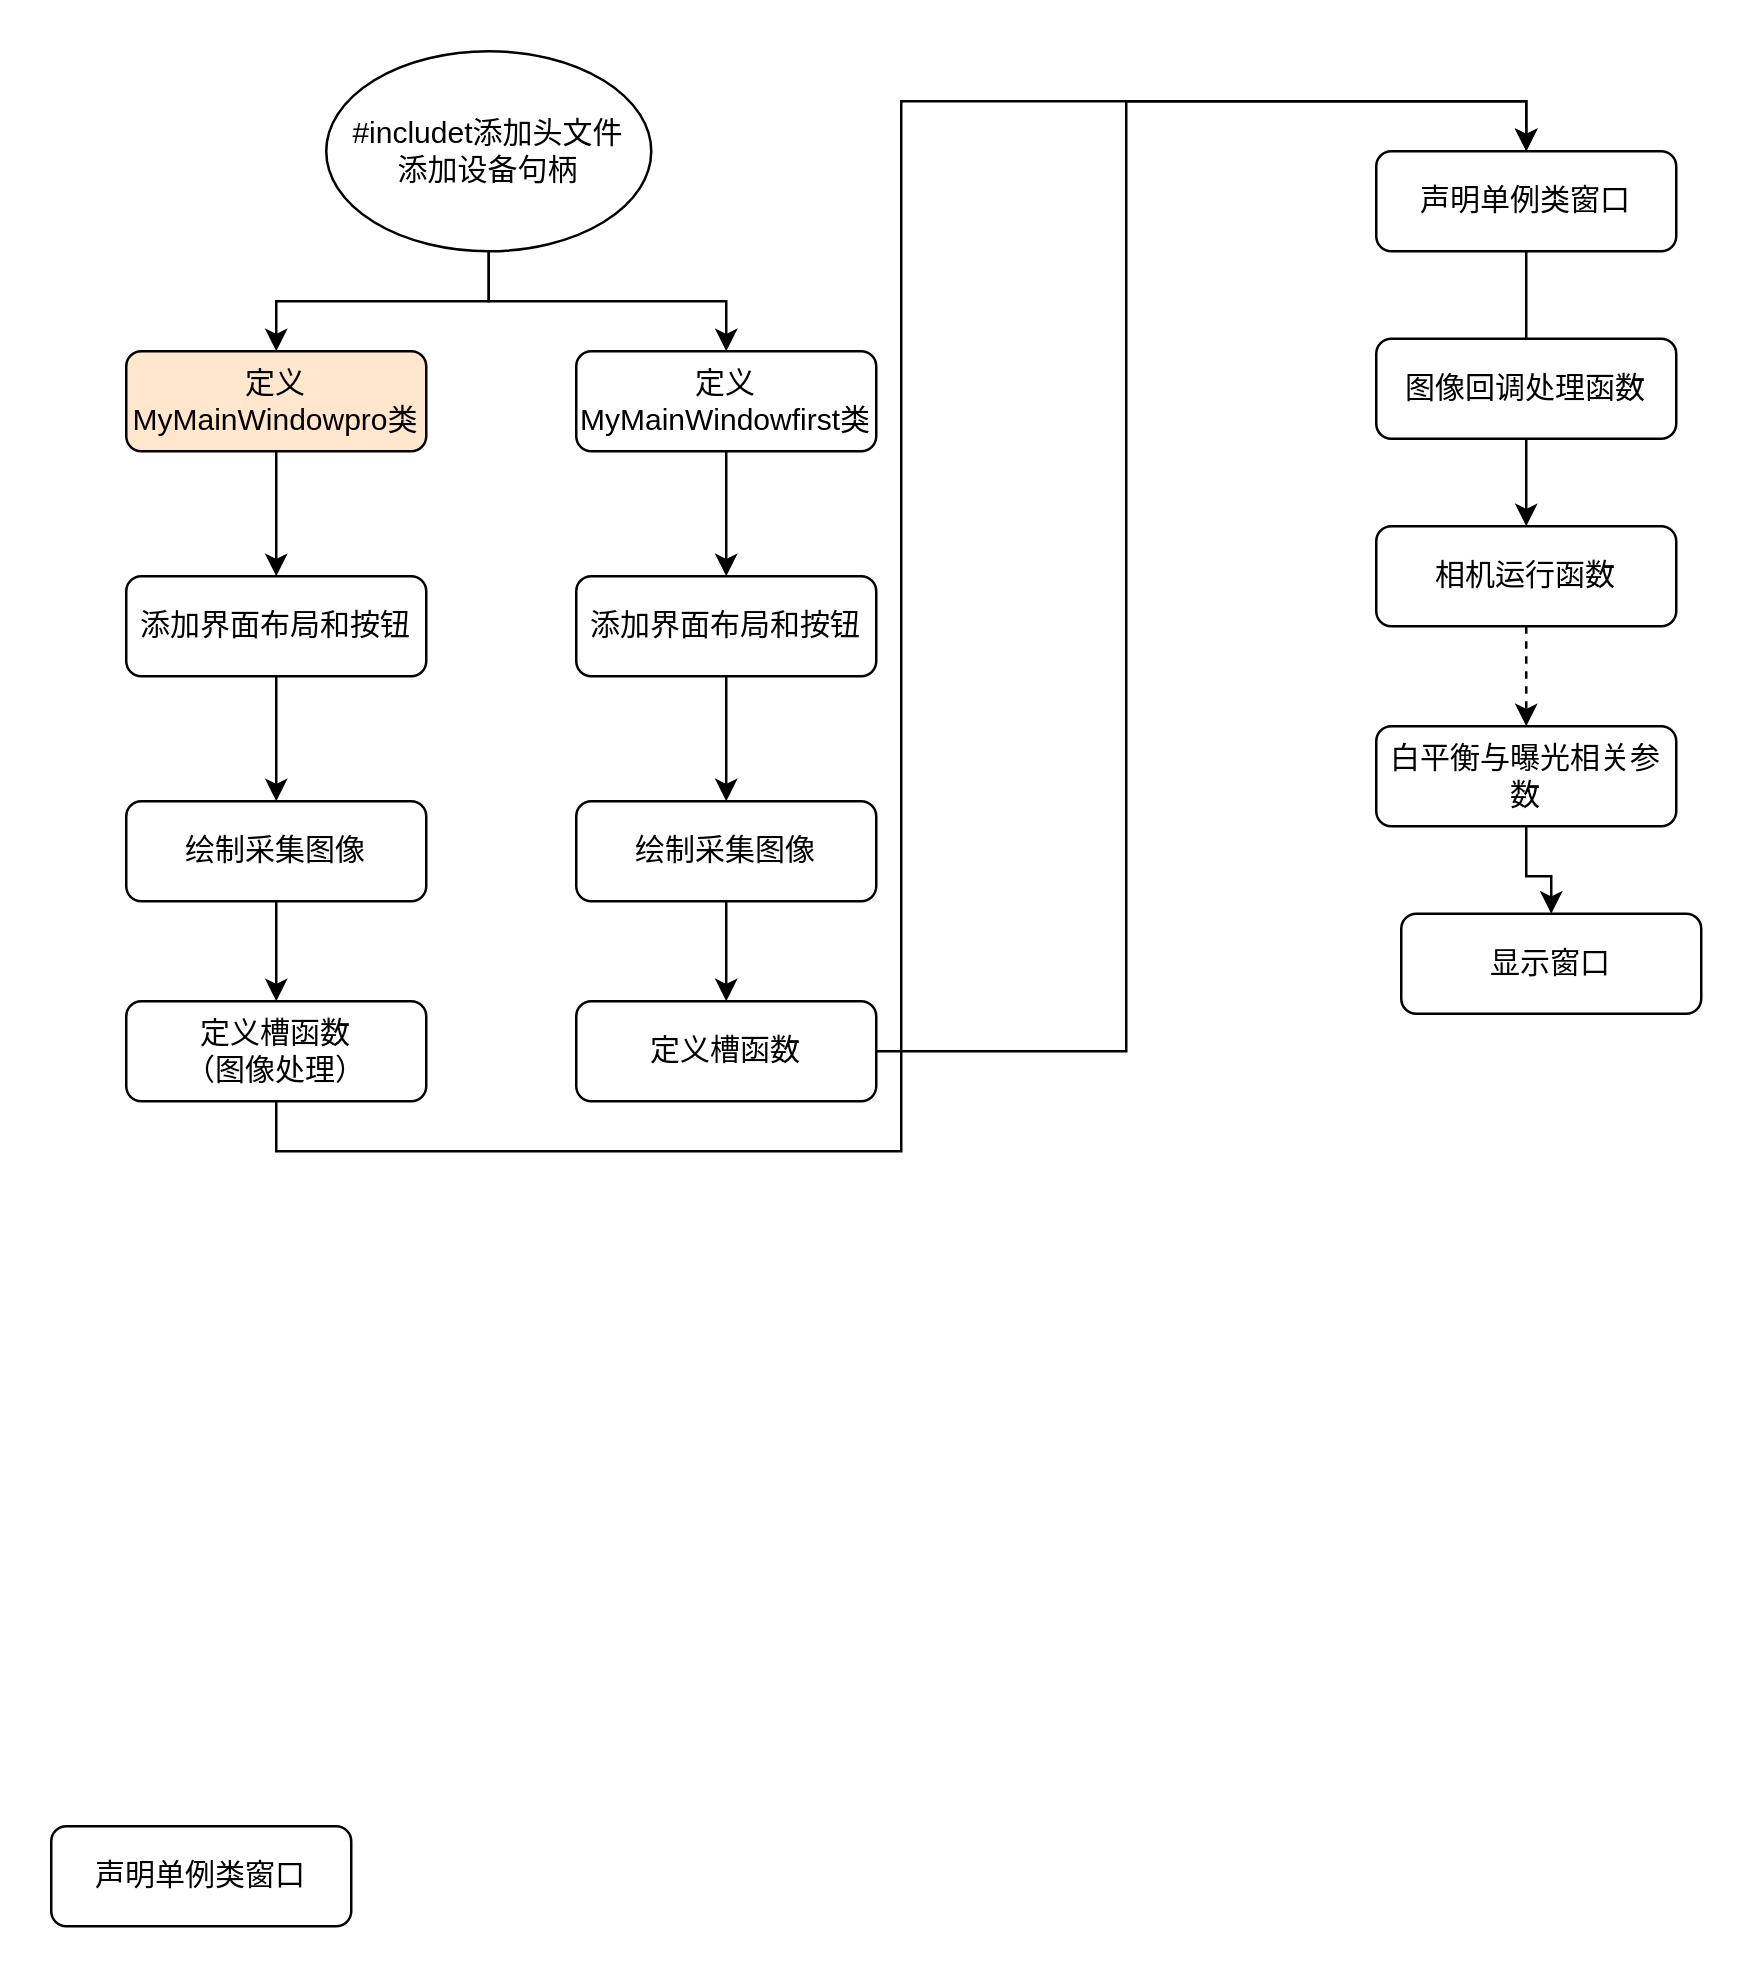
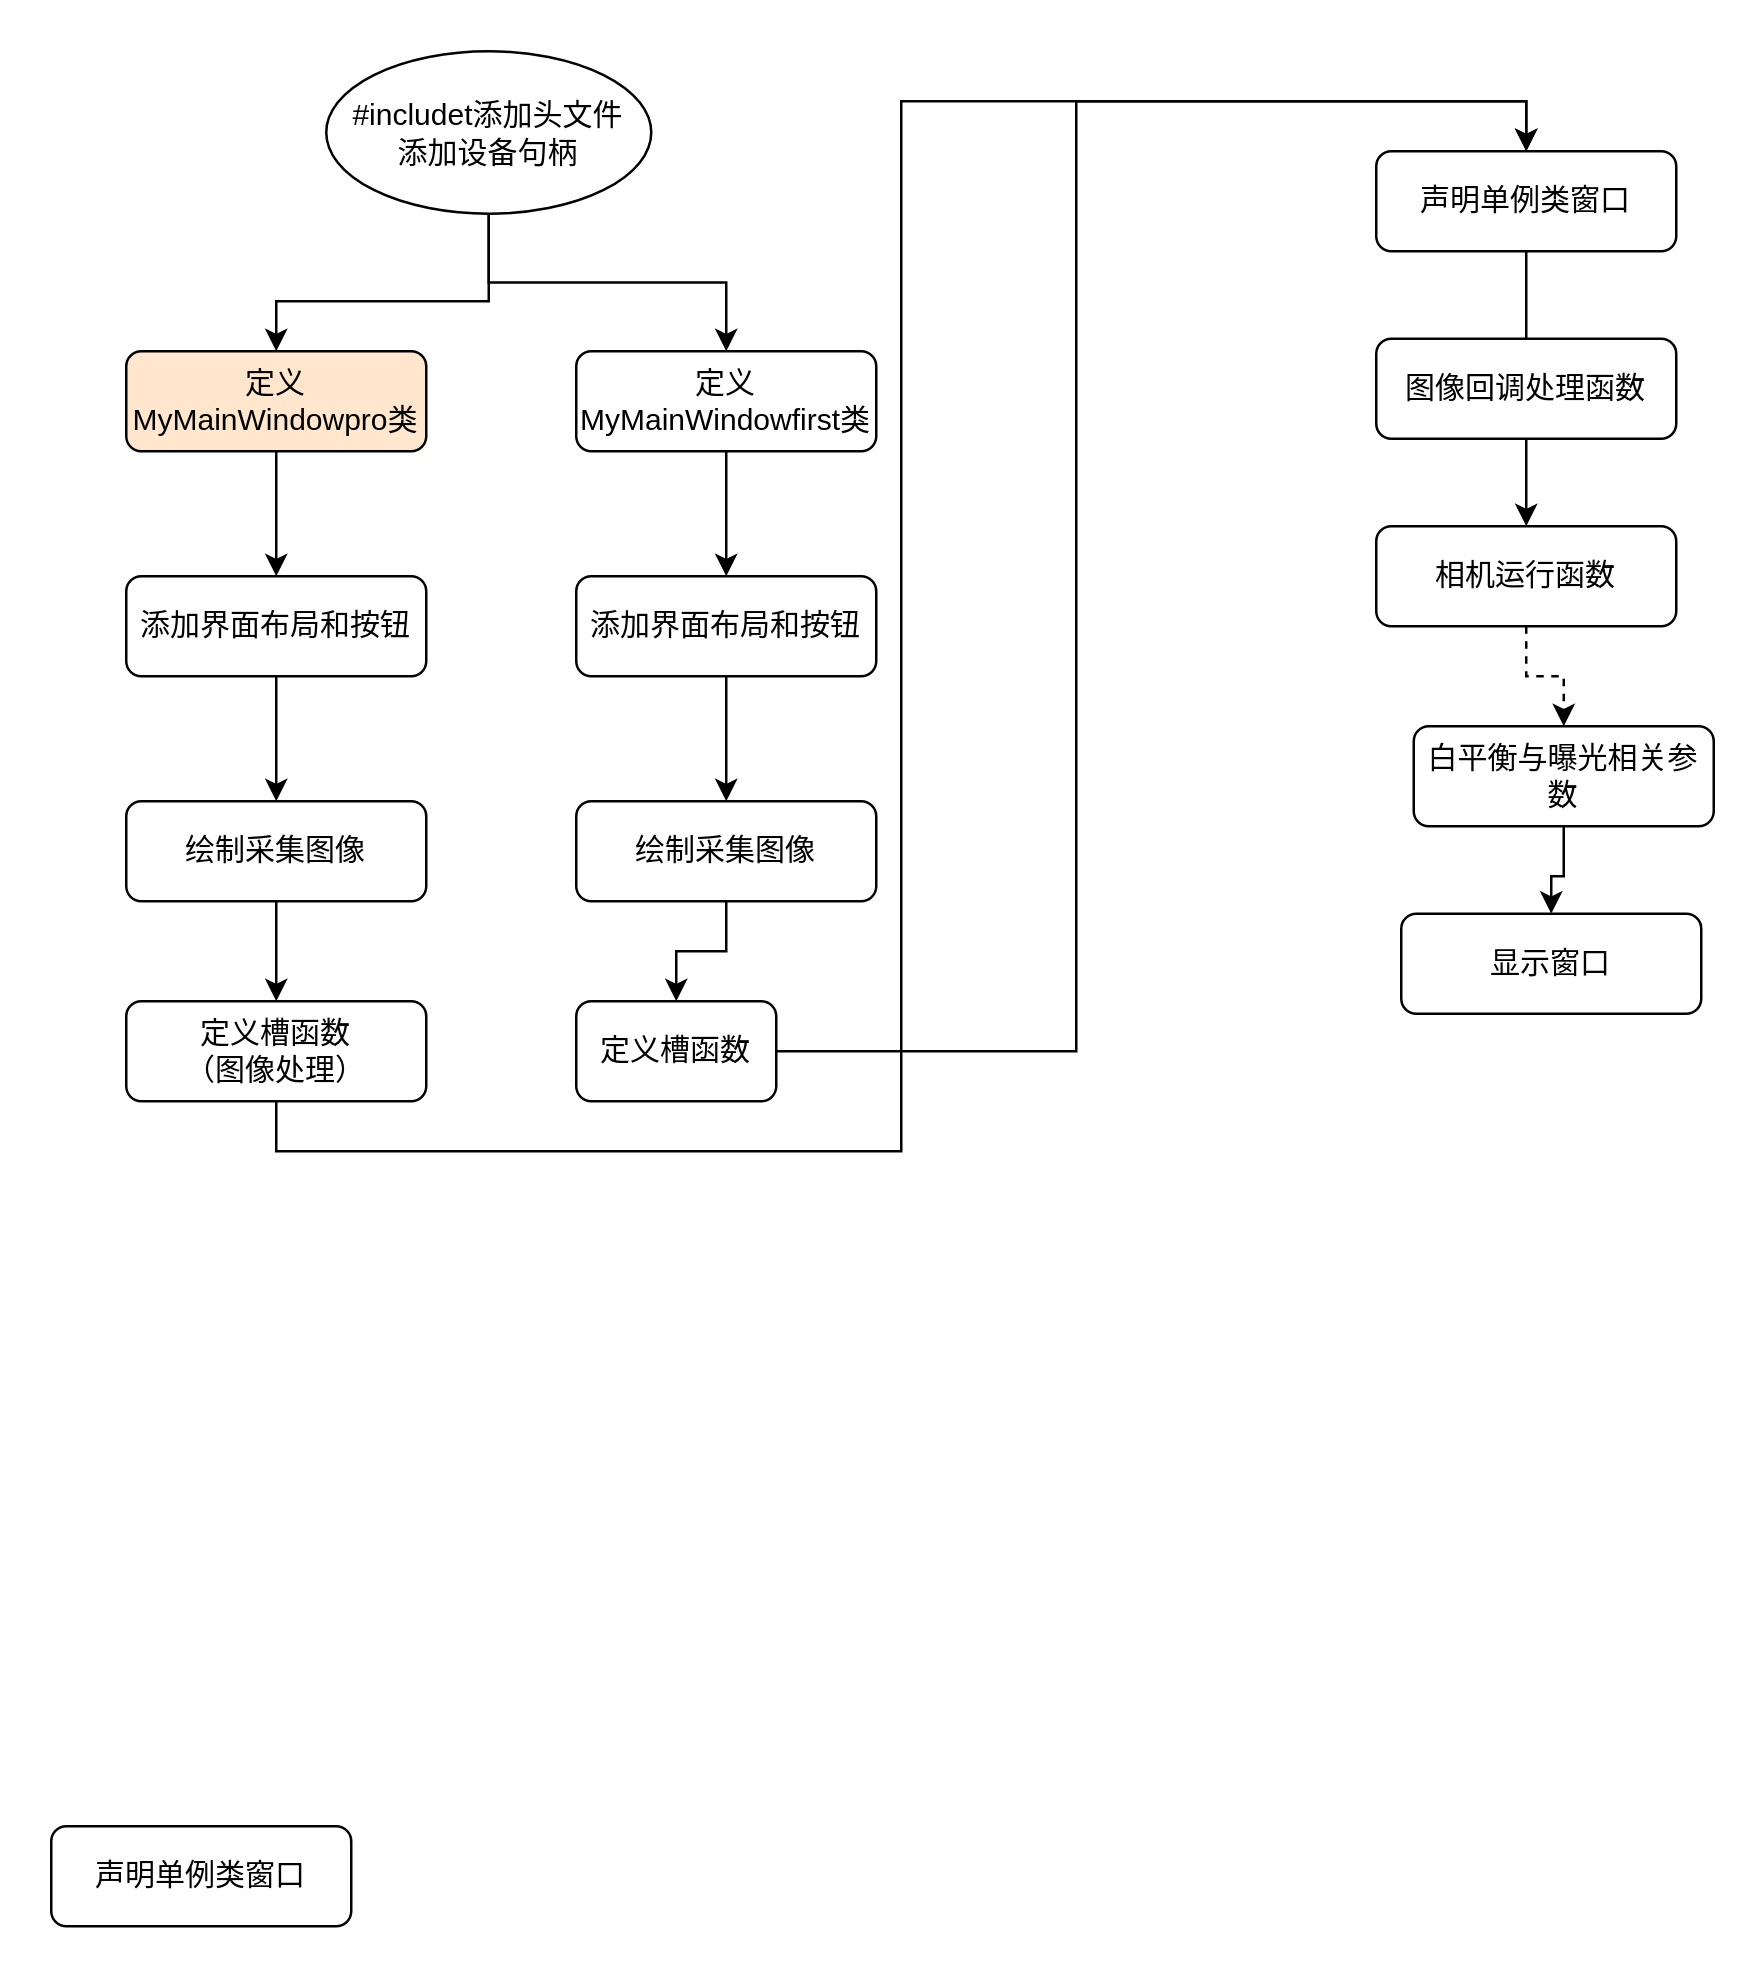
- <mxCell id="4" value="#includet添加头文件&lt;br&gt;添加设备句柄" style="ellipse;whiteSpace=wrap;html=1;" parent="1" vertex="1"><mxGeometry x="130" y="20" width="130" height="80" as="geometry" /></mxCell>
+ <mxCell id="4" value="#includet添加头文件&lt;br&gt;添加设备句柄" style="ellipse;whiteSpace=wrap;html=1;" parent="1" vertex="1"><mxGeometry x="130" y="20" width="130" height="65" as="geometry" /></mxCell>
- <mxCell id="27" value="白平衡与曝光相关参数" style="rounded=1;whiteSpace=wrap;html=1;fontSize=12;glass=0;strokeWidth=1;shadow=0;" parent="1" vertex="1"><mxGeometry x="550" y="290" width="120" height="40" as="geometry" /></mxCell>
+ <mxCell id="27" value="白平衡与曝光相关参数" style="rounded=1;whiteSpace=wrap;html=1;fontSize=12;glass=0;strokeWidth=1;shadow=0;" parent="1" vertex="1"><mxGeometry x="565" y="290" width="120" height="40" as="geometry" /></mxCell>
- <mxCell id="16" value="定义槽函数" style="rounded=1;whiteSpace=wrap;html=1;fontSize=12;glass=0;strokeWidth=1;shadow=0;" parent="1" vertex="1"><mxGeometry x="230" y="400" width="120" height="40" as="geometry" /></mxCell>
+ <mxCell id="16" value="定义槽函数" style="rounded=1;whiteSpace=wrap;html=1;fontSize=12;glass=0;strokeWidth=1;shadow=0;" parent="1" vertex="1"><mxGeometry x="230" y="400" width="80" height="40" as="geometry" /></mxCell>
